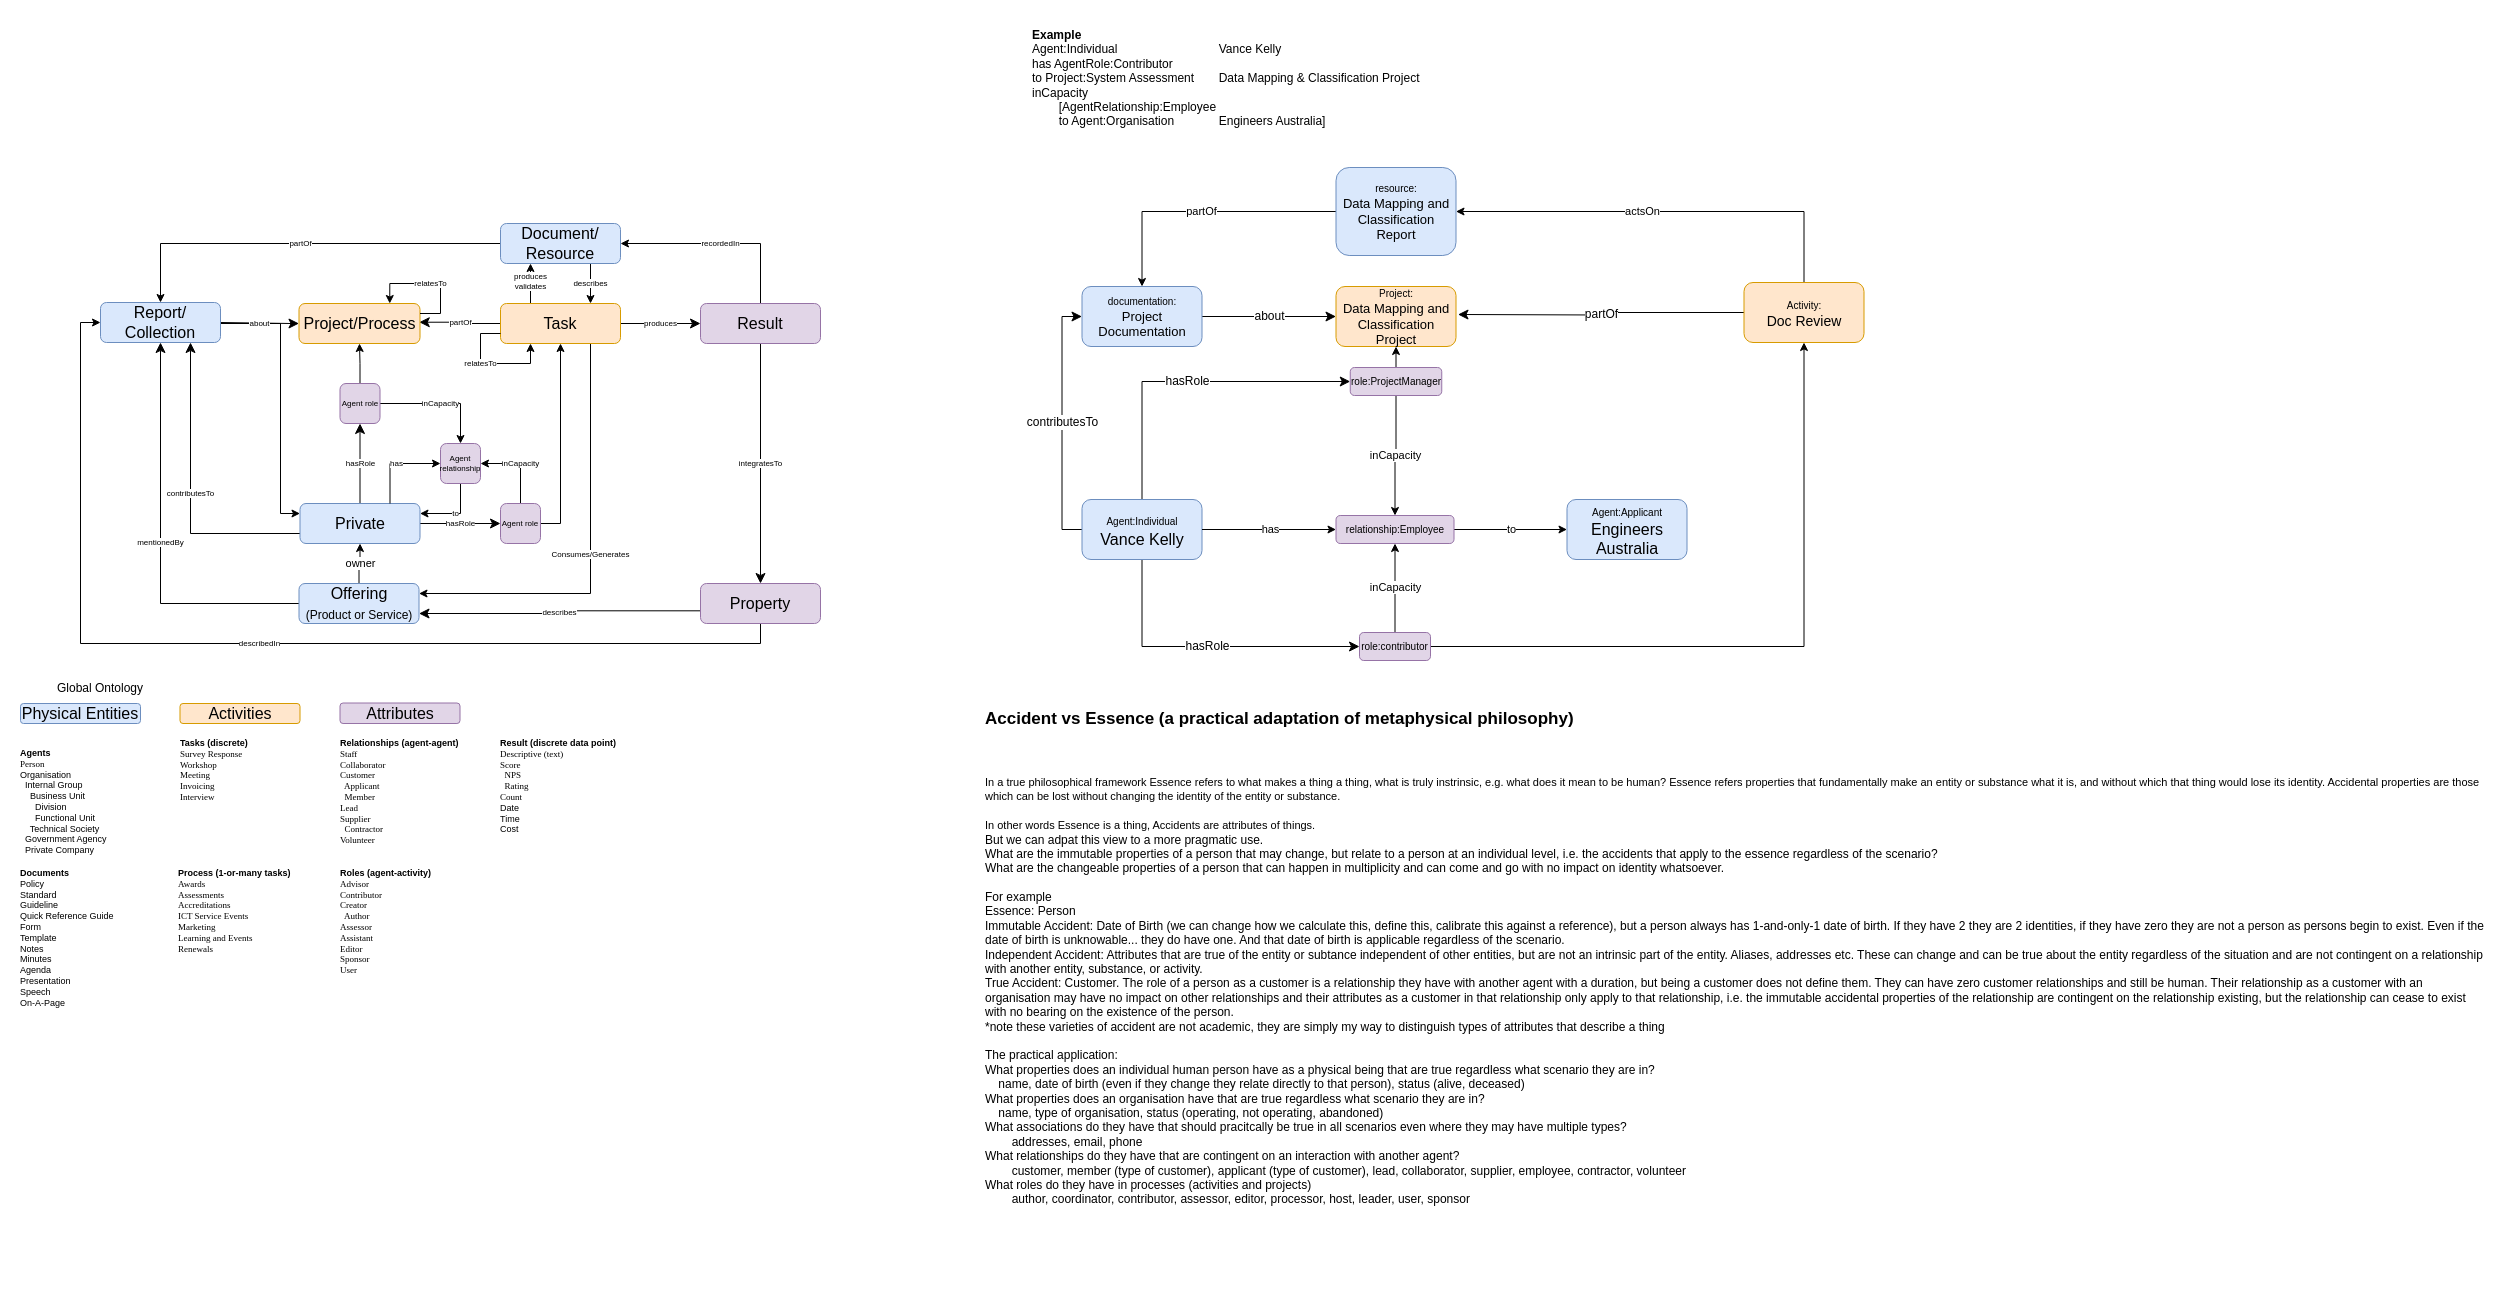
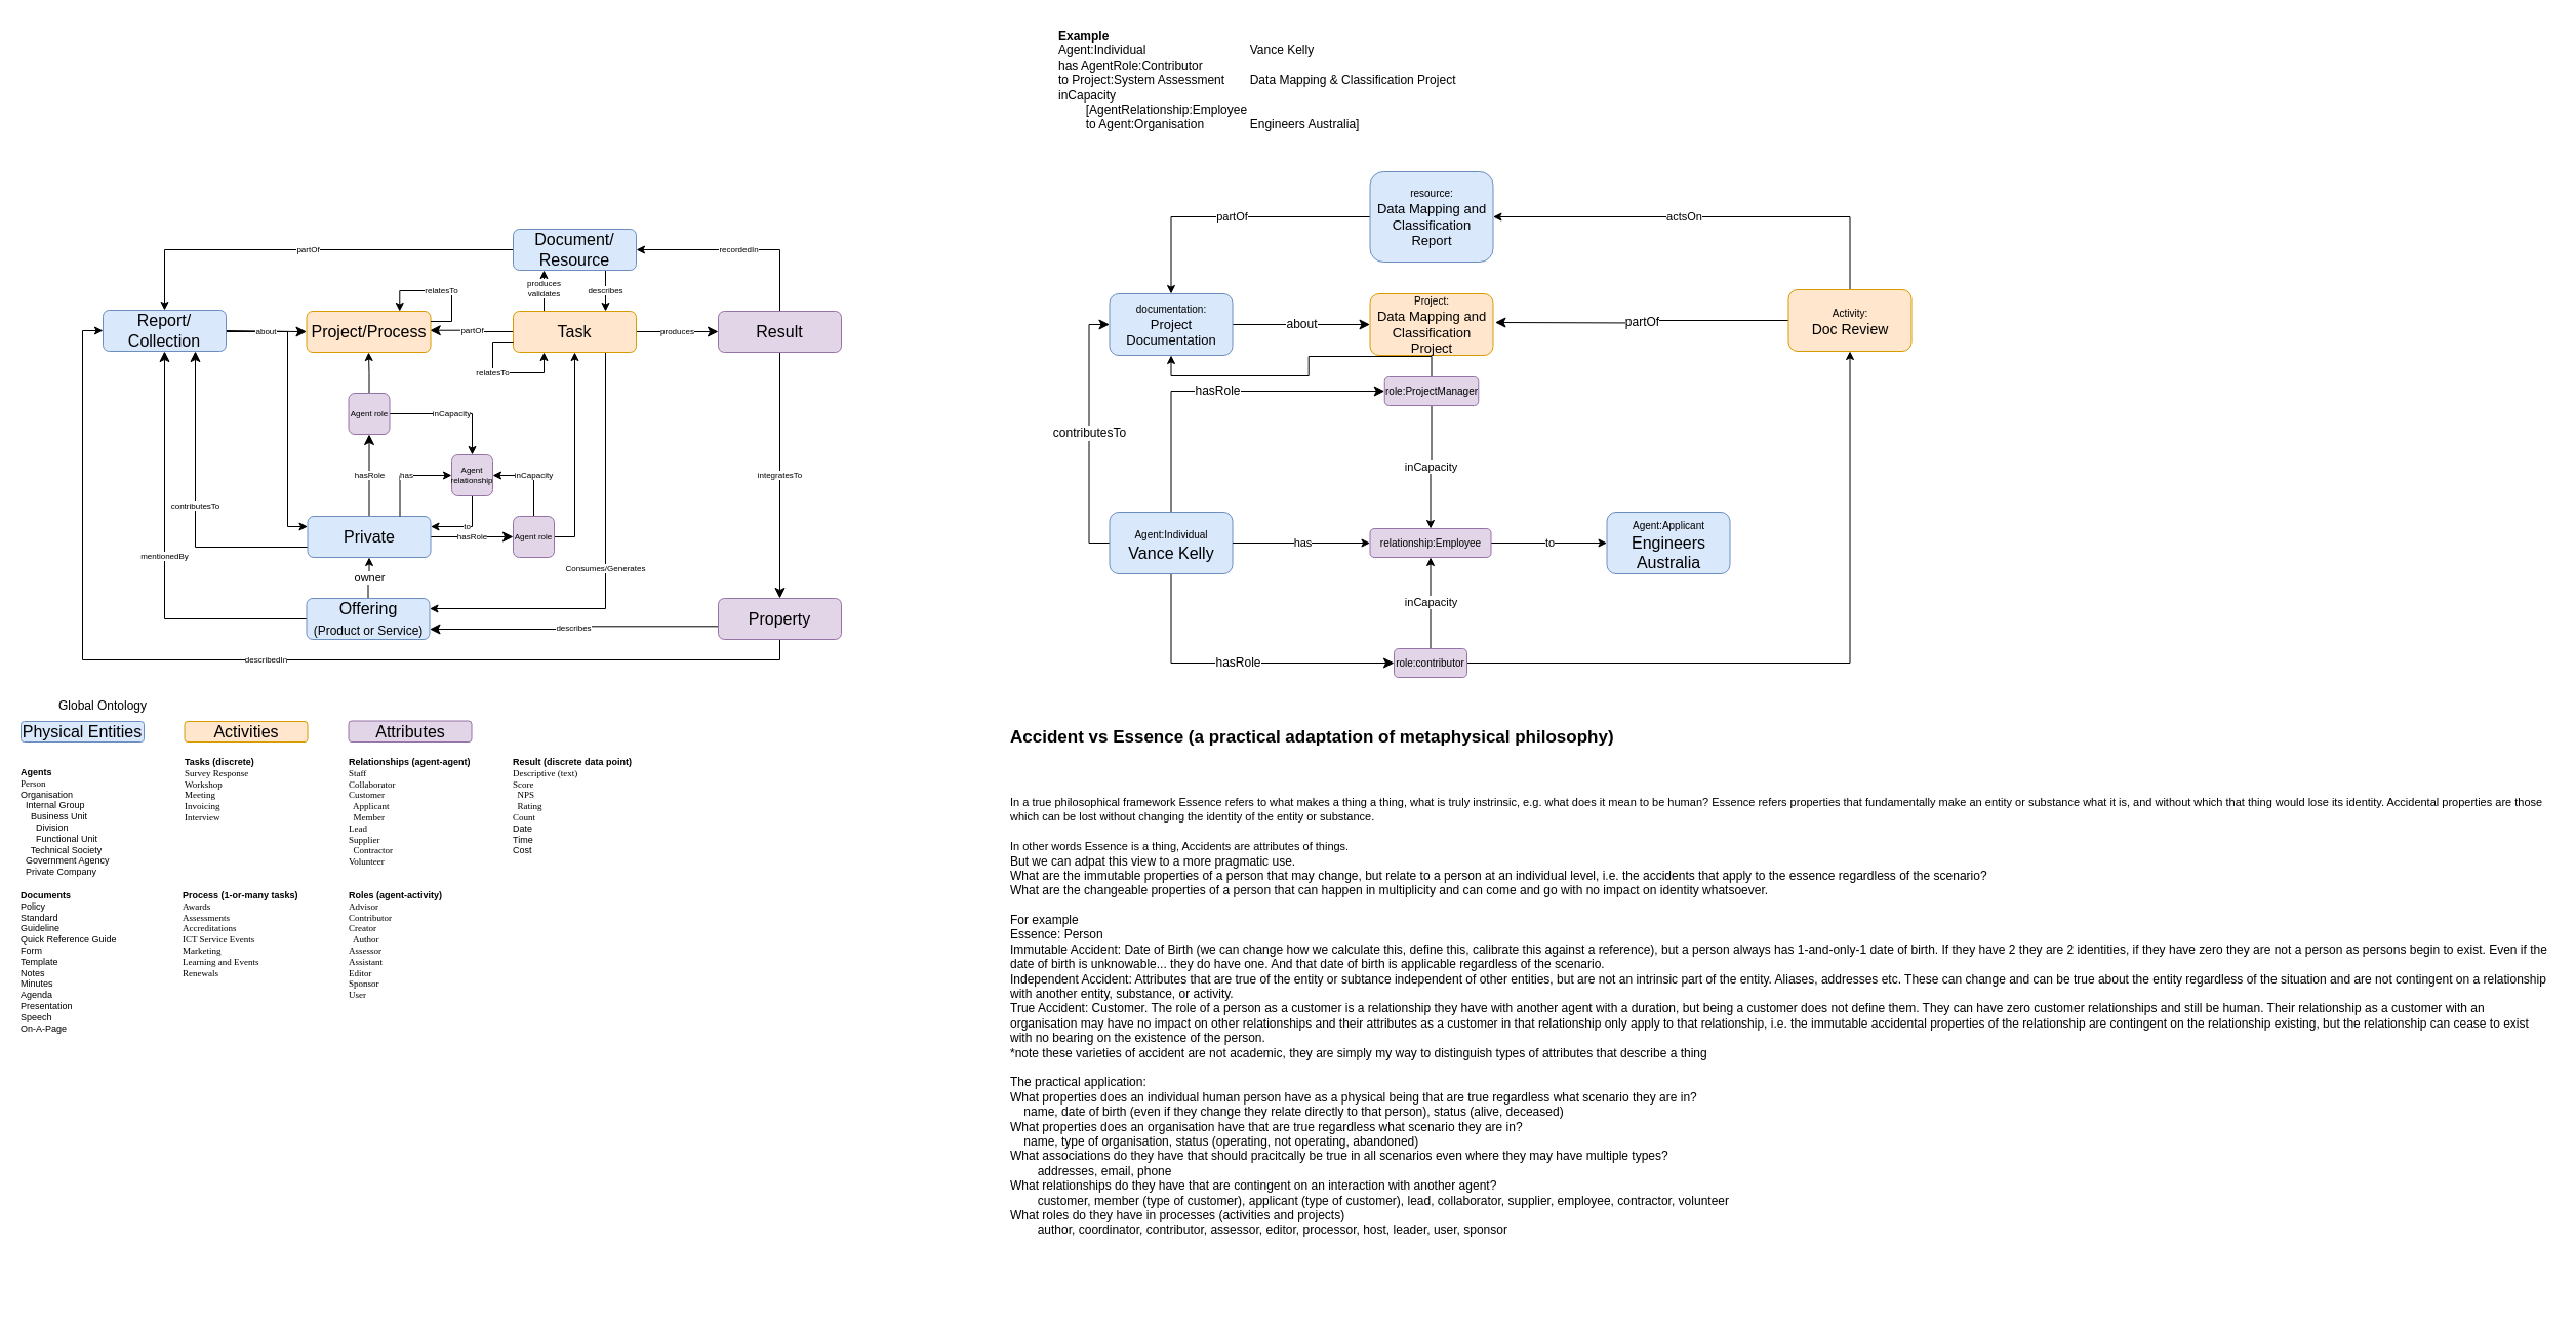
- <mxCell id="60" style="edgeStyle=orthogonalEdgeStyle;rounded=0;orthogonalLoop=1;jettySize=auto;html=1;entryX=0.5;entryY=1;entryDx=0;entryDy=0;exitX=0.5;exitY=0;exitDx=0;exitDy=0;" parent="1" source="61" target="48" edge="1"><mxGeometry relative="1" as="geometry" /></mxCell>
+ <mxCell id="60" style="edgeStyle=orthogonalEdgeStyle;rounded=0;orthogonalLoop=1;jettySize=auto;html=1;exitX=0.5;exitY=0;exitDx=0;exitDy=0;" parent="1" source="61" target="50" edge="1"><mxGeometry relative="1" as="geometry" /></mxCell>
